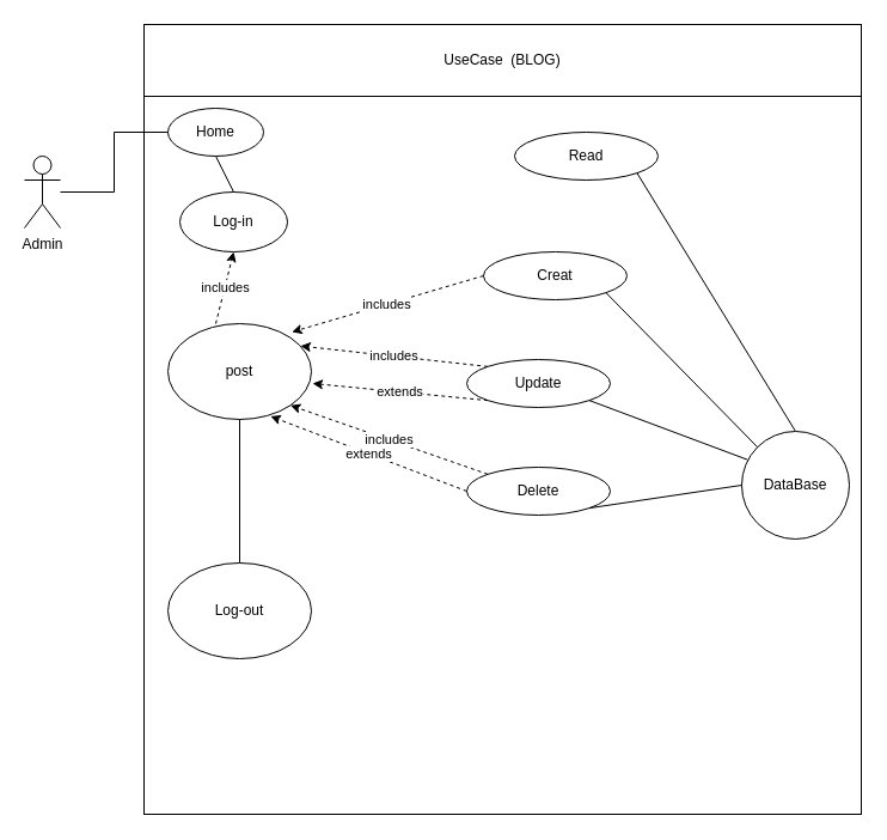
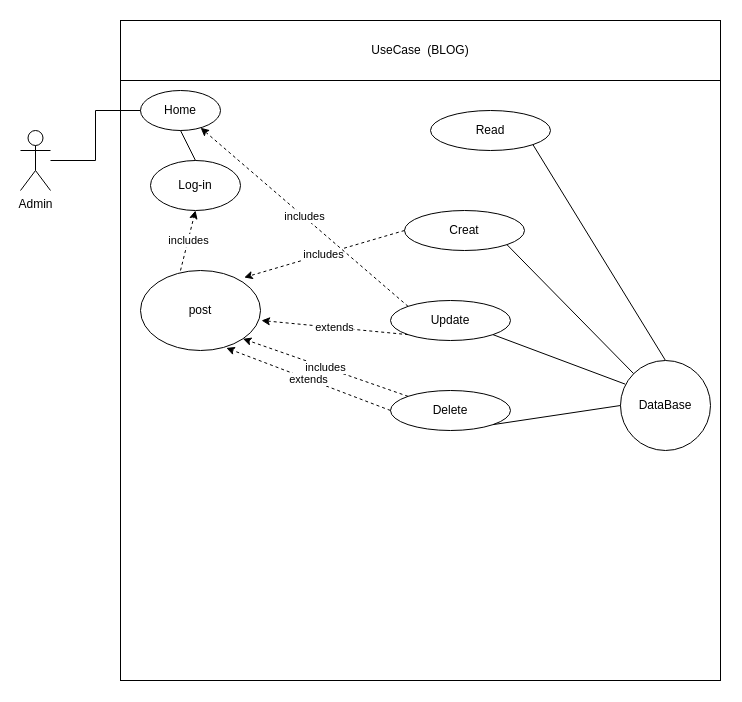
- <mxCell id="14" value="includes" style="endArrow=classic;html=1;dashed=1;entryX=0.924;entryY=0.233;entryDx=0;entryDy=0;entryPerimeter=0;exitX=0;exitY=0;exitDx=0;exitDy=0;" parent="1" source="13" target="5" edge="1"><mxGeometry width="50" height="50" relative="1" as="geometry"><mxPoint x="260" y="300" as="sourcePoint" /><mxPoint x="700" y="240" as="targetPoint" /></mxGeometry></mxCell>
+ <mxCell id="14" value="includes" style="endArrow=classic;html=1;dashed=1;exitX=0;exitY=0;exitDx=0;exitDy=0;" parent="1" source="13" target="16" edge="1"><mxGeometry width="50" height="50" relative="1" as="geometry"><mxPoint x="260" y="300" as="sourcePoint" /><mxPoint x="700" y="240" as="targetPoint" /></mxGeometry></mxCell>
- <mxCell id="27" value="" style="endArrow=none;html=1;exitX=0.5;exitY=1;exitDx=0;exitDy=0;" parent="1" source="5" target="7" edge="1"><mxGeometry width="50" height="50" relative="1" as="geometry"><mxPoint x="205" y="170" as="sourcePoint" /><mxPoint x="190" y="140" as="targetPoint" /></mxGeometry></mxCell>
- <mxCell id="7" value="Log-out" style="ellipse;whiteSpace=wrap;html=1;" parent="1" vertex="1"><mxGeometry x="140" y="470" width="120" height="80" as="geometry" /></mxCell>
